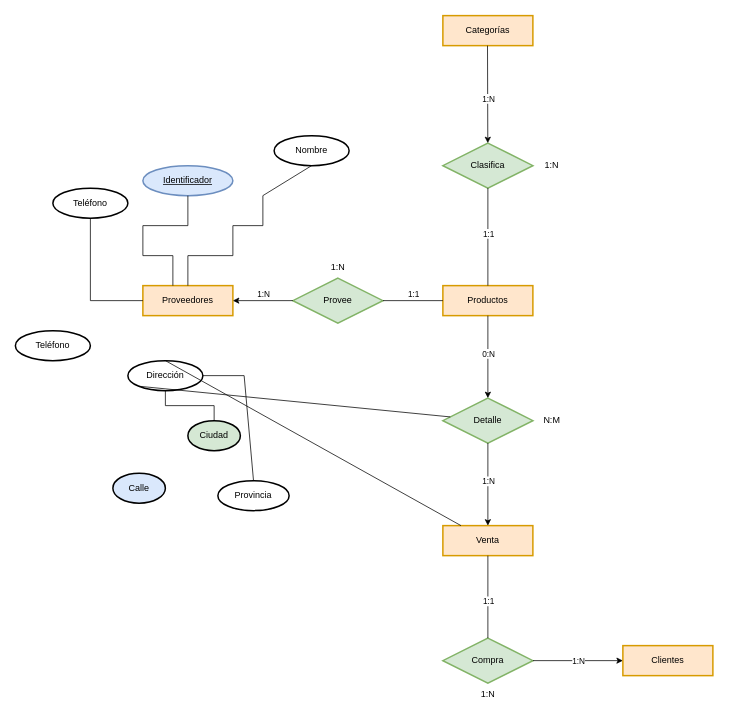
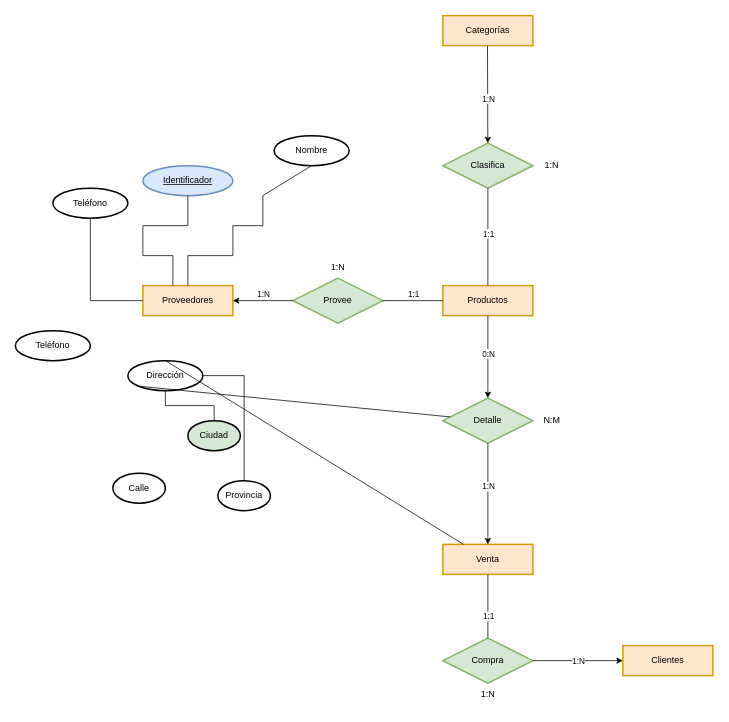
- <mxCell id="38" value="Calle" style="ellipse;whiteSpace=wrap;html=1;align=center;strokeWidth=2;fillColor=#dae8fc;" parent="1" vertex="1"><mxGeometry y="630" width="70" height="40" as="geometry" x="150" /></mxCell>
+ <mxCell id="38" value="Calle" style="ellipse;whiteSpace=wrap;html=1;align=center;strokeWidth=2;" parent="1" vertex="1"><mxGeometry y="630" width="70" height="40" as="geometry" x="150" /></mxCell>
- <mxCell id="41" value="Provincia" style="ellipse;whiteSpace=wrap;html=1;align=center;strokeWidth=2;" parent="1" vertex="1"><mxGeometry x="290" y="640" width="95" height="40" as="geometry" /></mxCell>
+ <mxCell id="41" value="Provincia" style="ellipse;whiteSpace=wrap;html=1;align=center;strokeWidth=2;" parent="1" vertex="1"><mxGeometry x="290" y="640" width="70" height="40" as="geometry" /></mxCell>
- <mxCell id="6" value="Venta" style="whiteSpace=wrap;html=1;align=center;fillColor=#ffe6cc;strokeColor=#d79b00;strokeWidth=2;" parent="1" vertex="1"><mxGeometry x="590" y="700" width="120" height="40" as="geometry" /></mxCell>
+ <mxCell id="6" value="Venta" style="whiteSpace=wrap;html=1;align=center;fillColor=#ffe6cc;strokeColor=#d79b00;strokeWidth=2;" parent="1" vertex="1"><mxGeometry x="590" y="725" width="120" height="40" as="geometry" /></mxCell>
